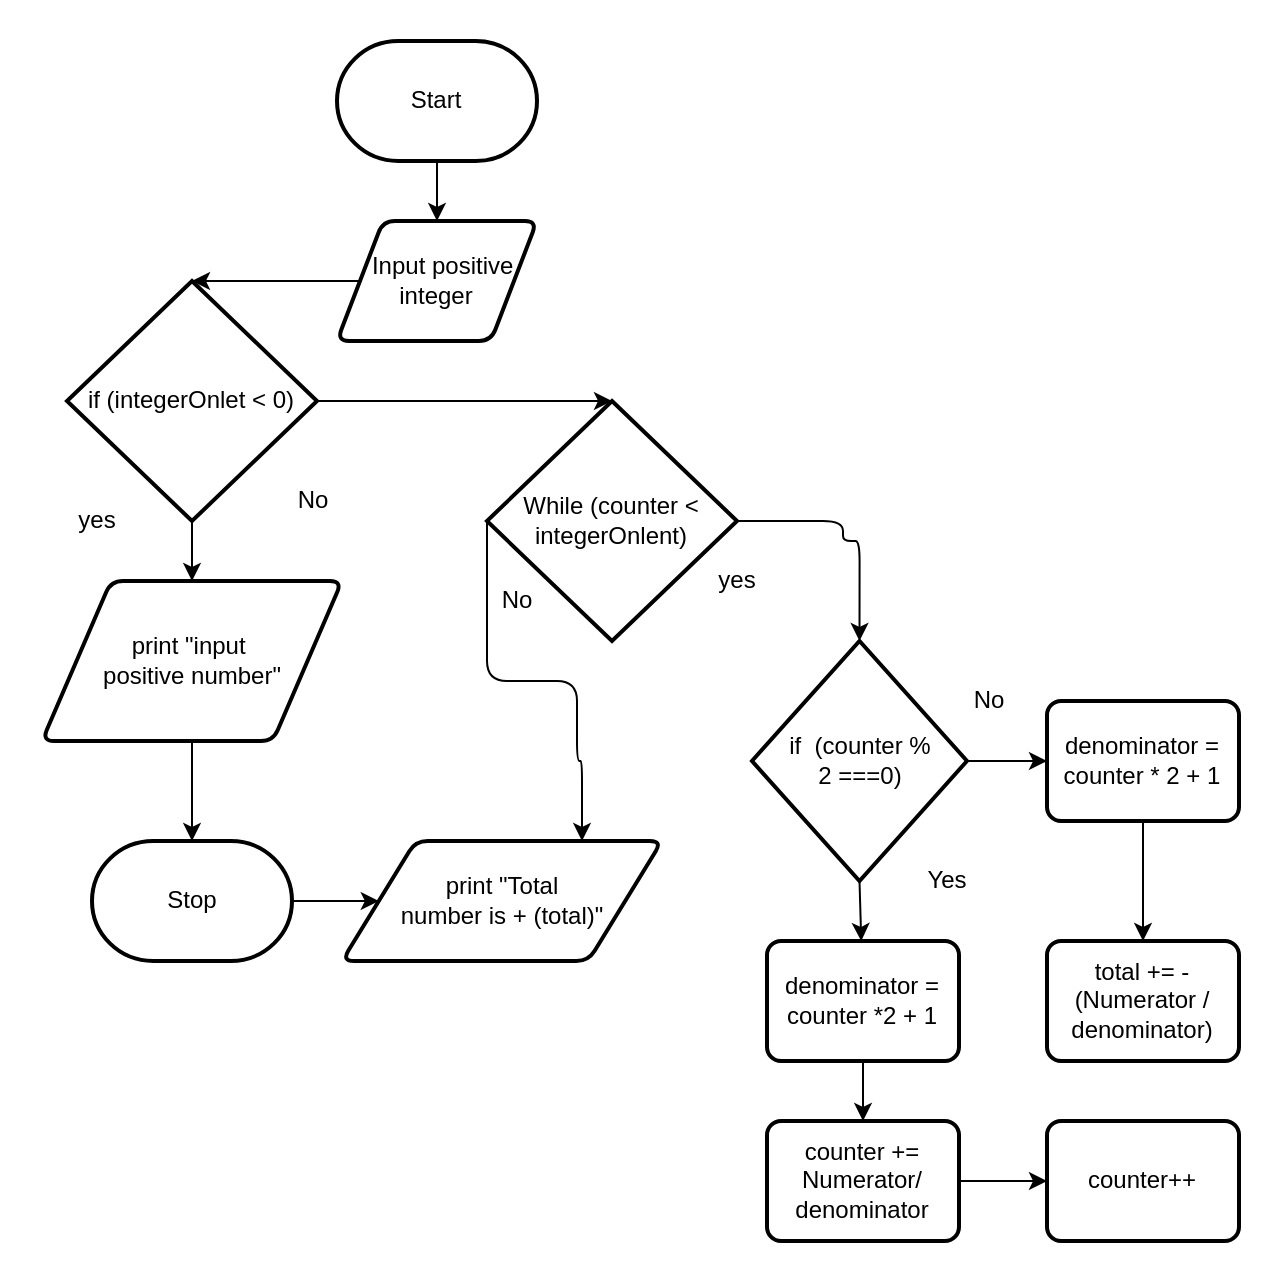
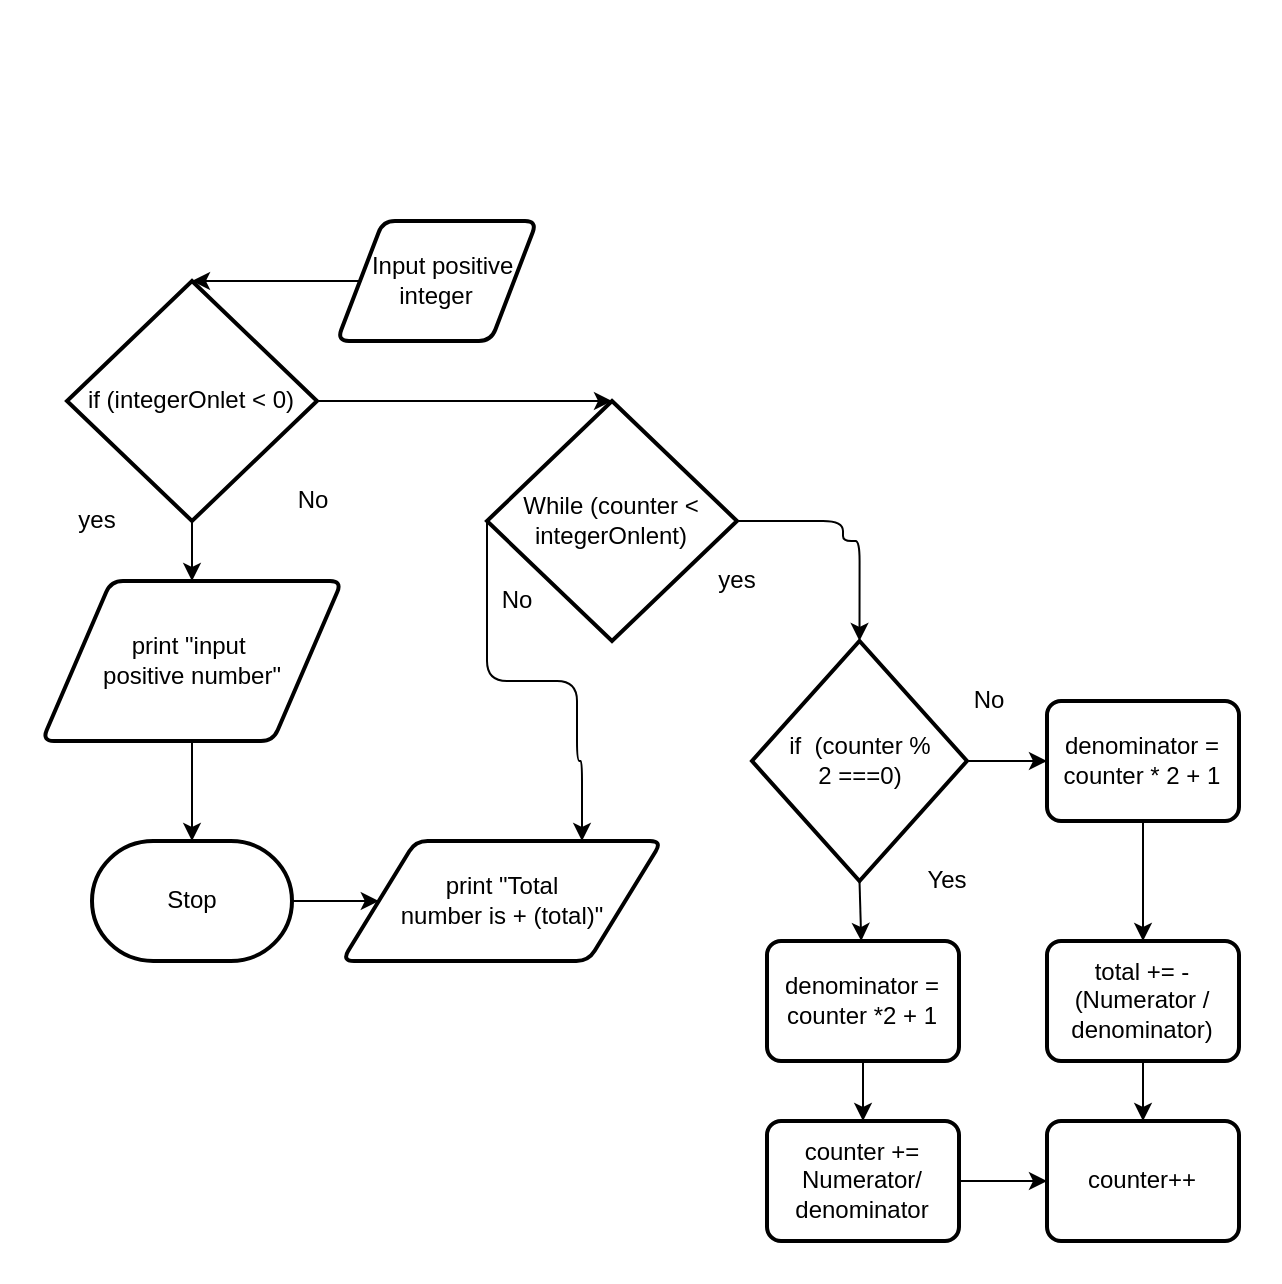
- <mxCell id="3" value="Start" style="strokeWidth=2;html=1;shape=mxgraph.flowchart.terminator;whiteSpace=wrap;" parent="1" vertex="1"><mxGeometry x="168" y="20" width="100" height="60" as="geometry" /></mxCell>
- <mxCell id="2" style="edgeStyle=none;html=1;" parent="1" source="3" target="5" edge="1"><mxGeometry relative="1" as="geometry" /></mxCell>
+ <mxCell id="28" style="edgeStyle=none;html=1;entryX=0.5;entryY=0;entryDx=0;entryDy=0;exitX=0.5;exitY=1;exitDx=0;exitDy=0;" edge="1" parent="1" source="29" target="27"><mxGeometry relative="1" as="geometry"><mxPoint x="571" y="530" as="sourcePoint" /><mxPoint x="570.5" y="540" as="targetPoint" /><Array as="points" /></mxGeometry></mxCell>
